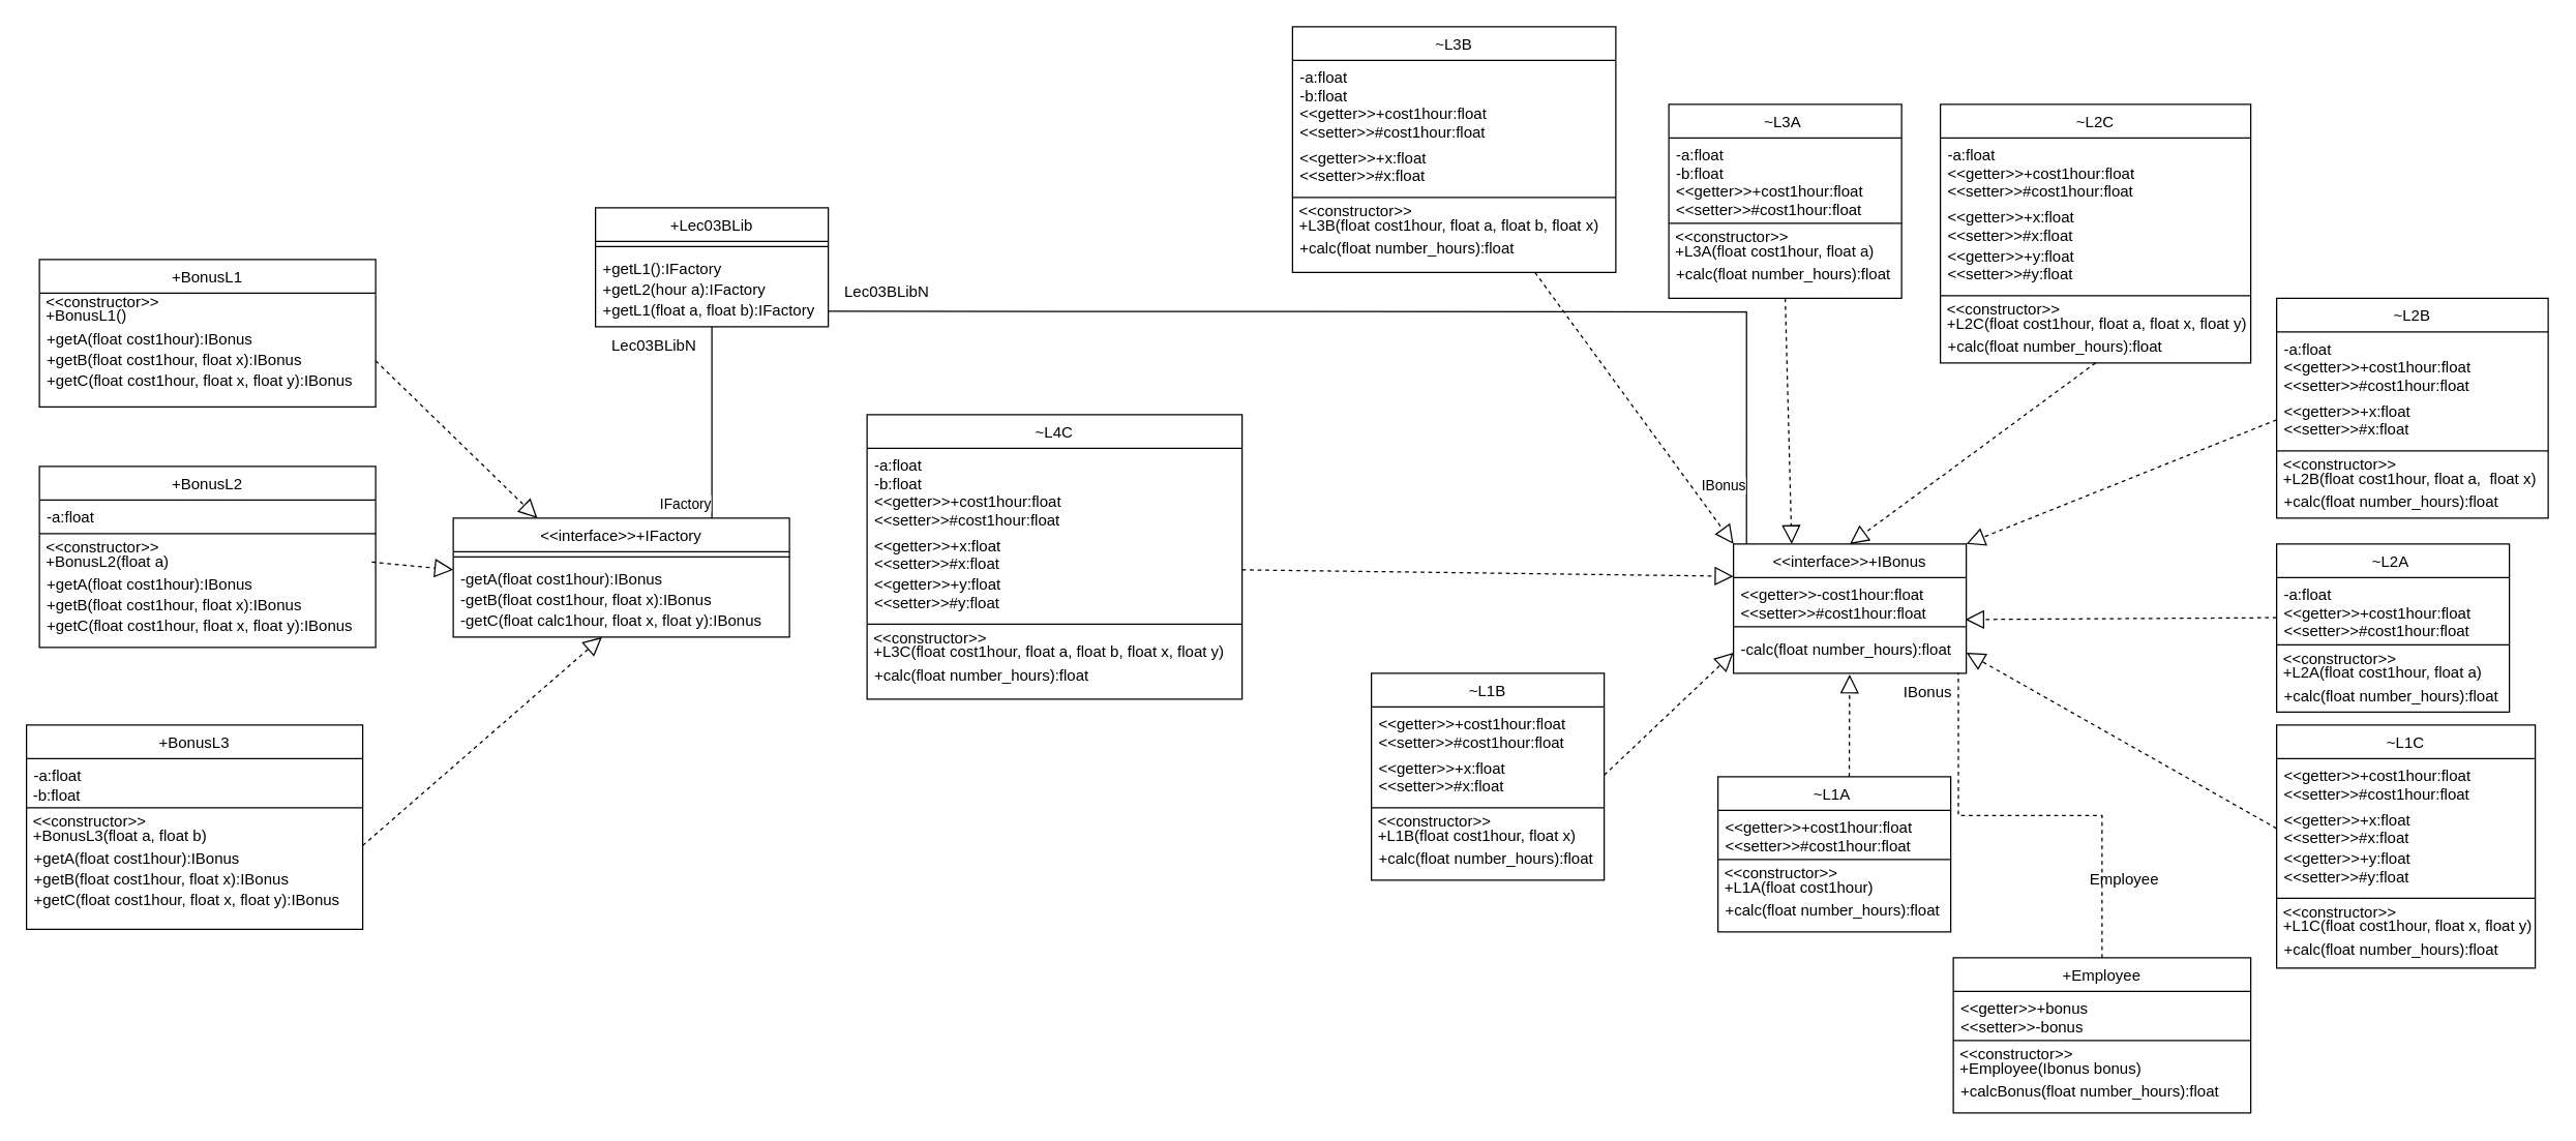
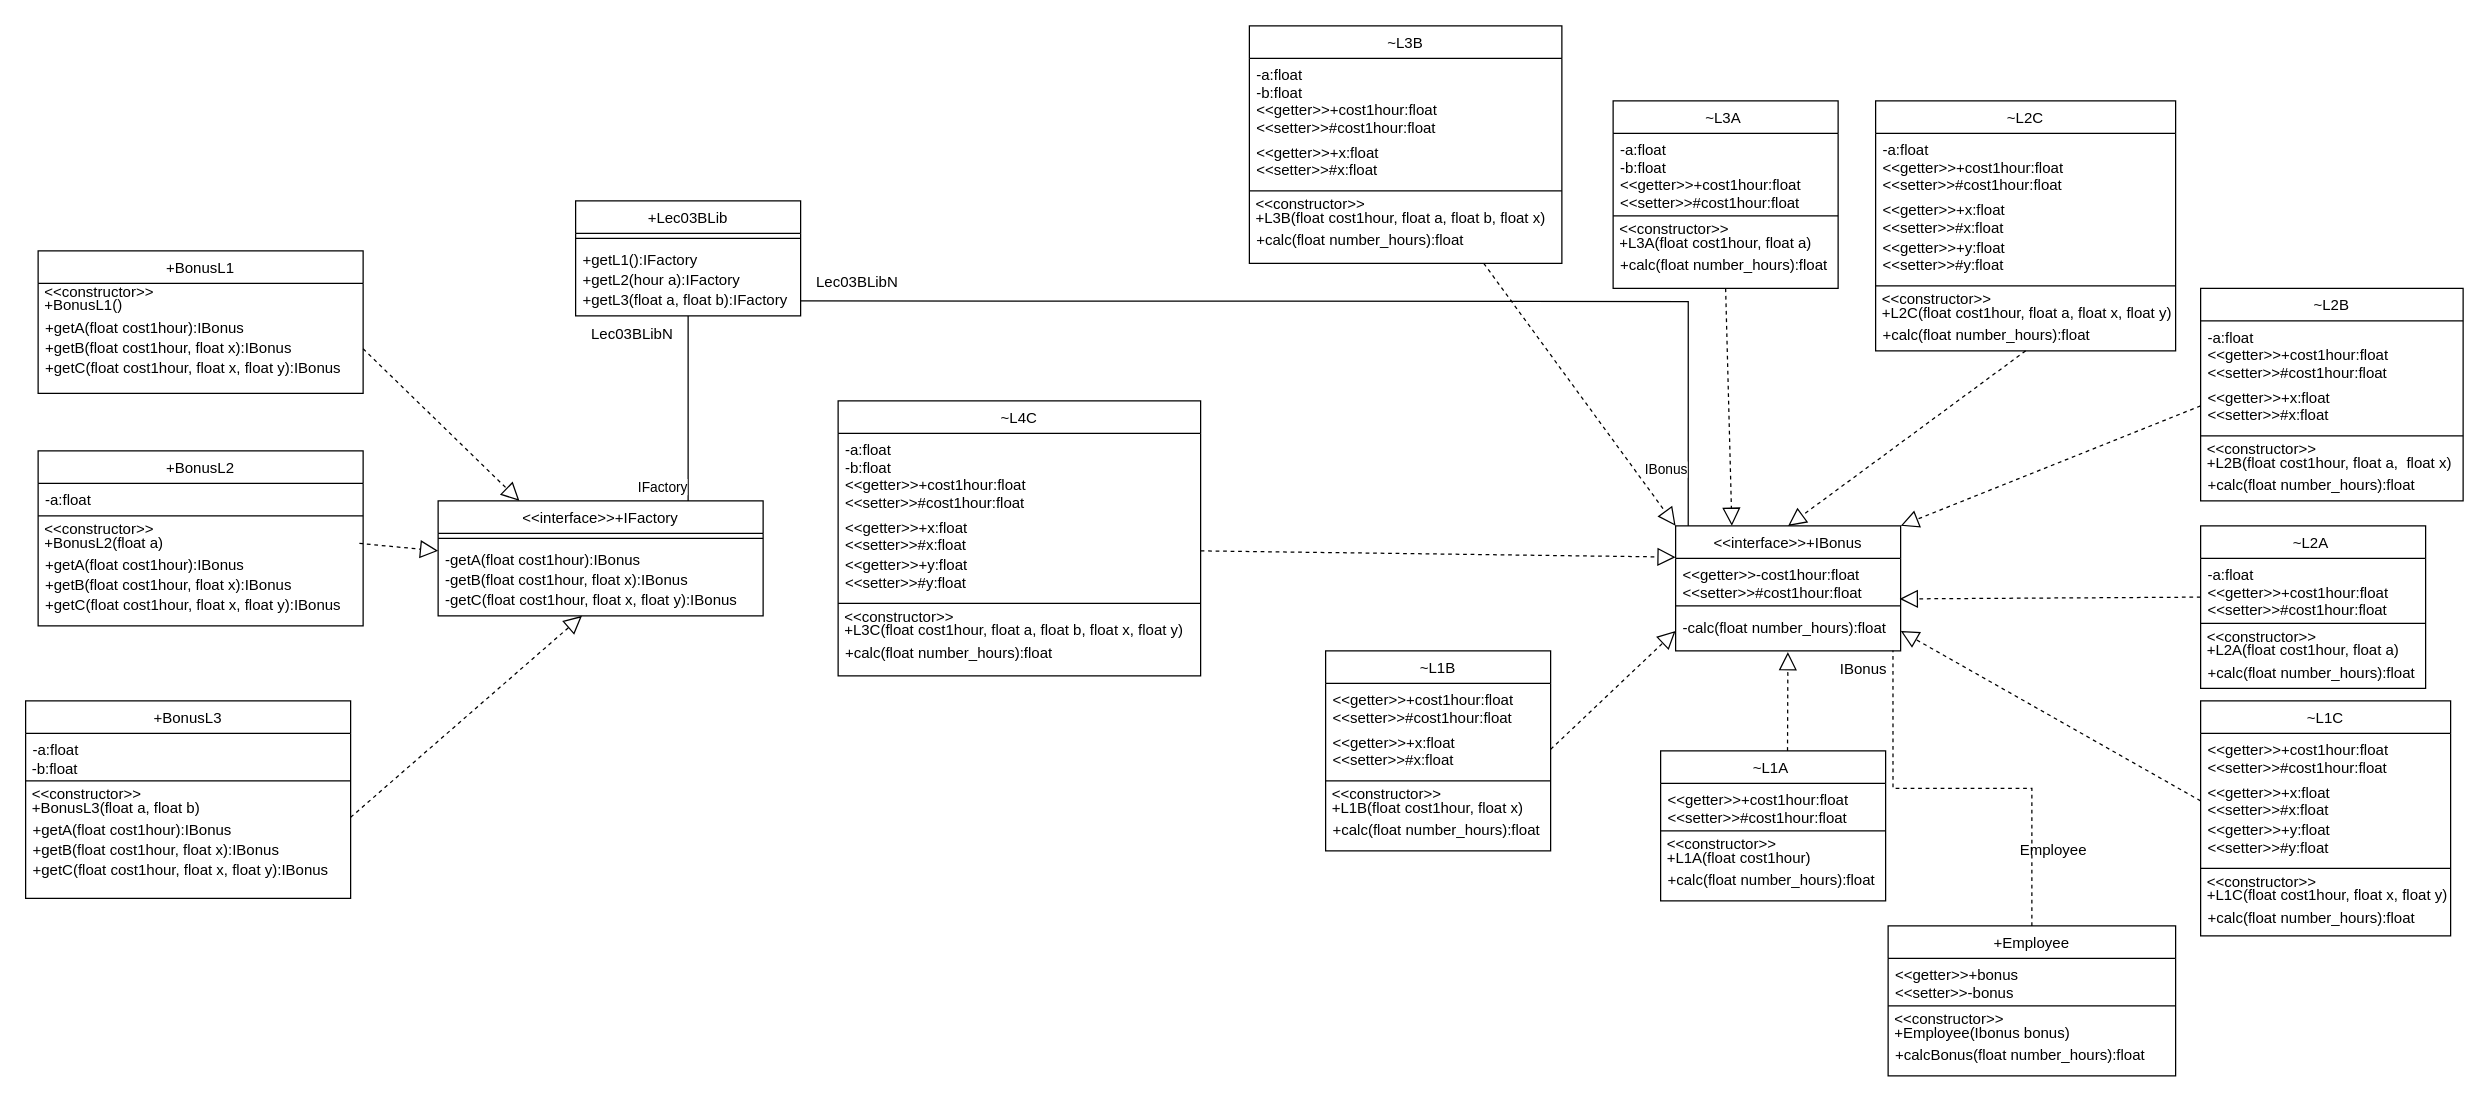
- <mxCell id="16" value="+getL1(float a, float b):IFactory" style="text;align=left;verticalAlign=top;spacingLeft=4;spacingRight=4;overflow=hidden;rotatable=0;points=[[0,0.5],[1,0.5]];portConstraint=eastwest;" parent="12" vertex="1"><mxGeometry y="66" width="180" height="26" as="geometry" /></mxCell>
+ <mxCell id="16" value="+getL3(float a, float b):IFactory" style="text;align=left;verticalAlign=top;spacingLeft=4;spacingRight=4;overflow=hidden;rotatable=0;points=[[0,0.5],[1,0.5]];portConstraint=eastwest;" parent="12" vertex="1"><mxGeometry y="66" width="180" height="26" as="geometry" /></mxCell>
- <mxCell id="7" value="-getC(float calc1hour, float x, float y):IBonus" style="text;align=left;verticalAlign=top;spacingLeft=4;spacingRight=4;overflow=hidden;rotatable=0;points=[[0,0.5],[1,0.5]];portConstraint=eastwest;" parent="2" vertex="1"><mxGeometry y="66" width="260" height="26" as="geometry" /></mxCell>
+ <mxCell id="7" value="-getC(float cost1hour, float x, float y):IBonus" style="text;align=left;verticalAlign=top;spacingLeft=4;spacingRight=4;overflow=hidden;rotatable=0;points=[[0,0.5],[1,0.5]];portConstraint=eastwest;" parent="2" vertex="1"><mxGeometry y="66" width="260" height="26" as="geometry" /></mxCell>
